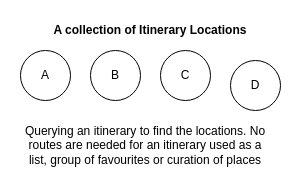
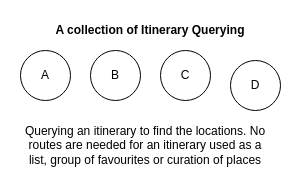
- <mxCell id="6" value="A collection of Itinerary Locations" style="text;html=1;strokeColor=none;fillColor=none;align=center;verticalAlign=middle;whiteSpace=wrap;rounded=0;fontStyle=1" vertex="1" parent="1"><mxGeometry x="20" y="20" width="260" height="20" as="geometry" /></mxCell>
+ <mxCell id="6" value="A collection of Itinerary Querying" style="text;html=1;strokeColor=none;fillColor=none;align=center;verticalAlign=middle;whiteSpace=wrap;rounded=0;fontStyle=1" vertex="1" parent="1"><mxGeometry x="20" y="20" width="260" height="20" as="geometry" /></mxCell>
